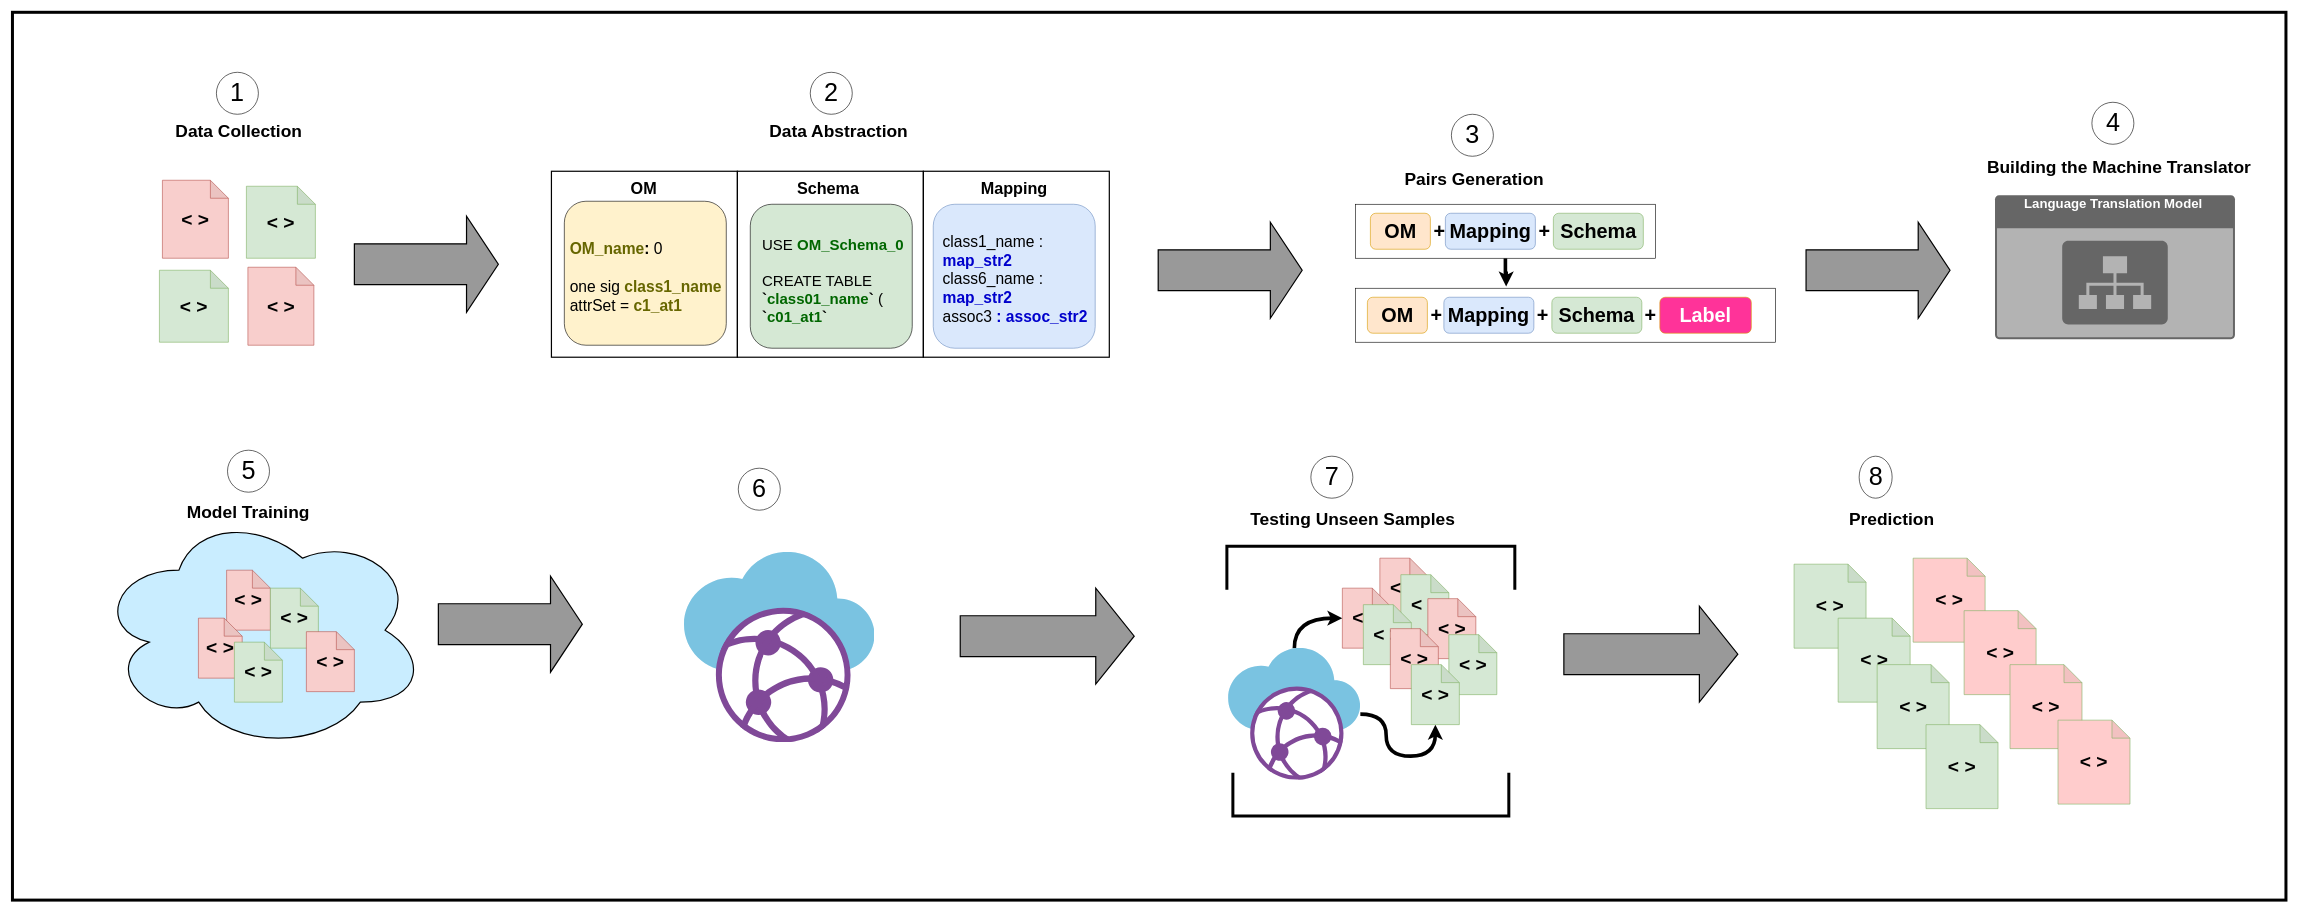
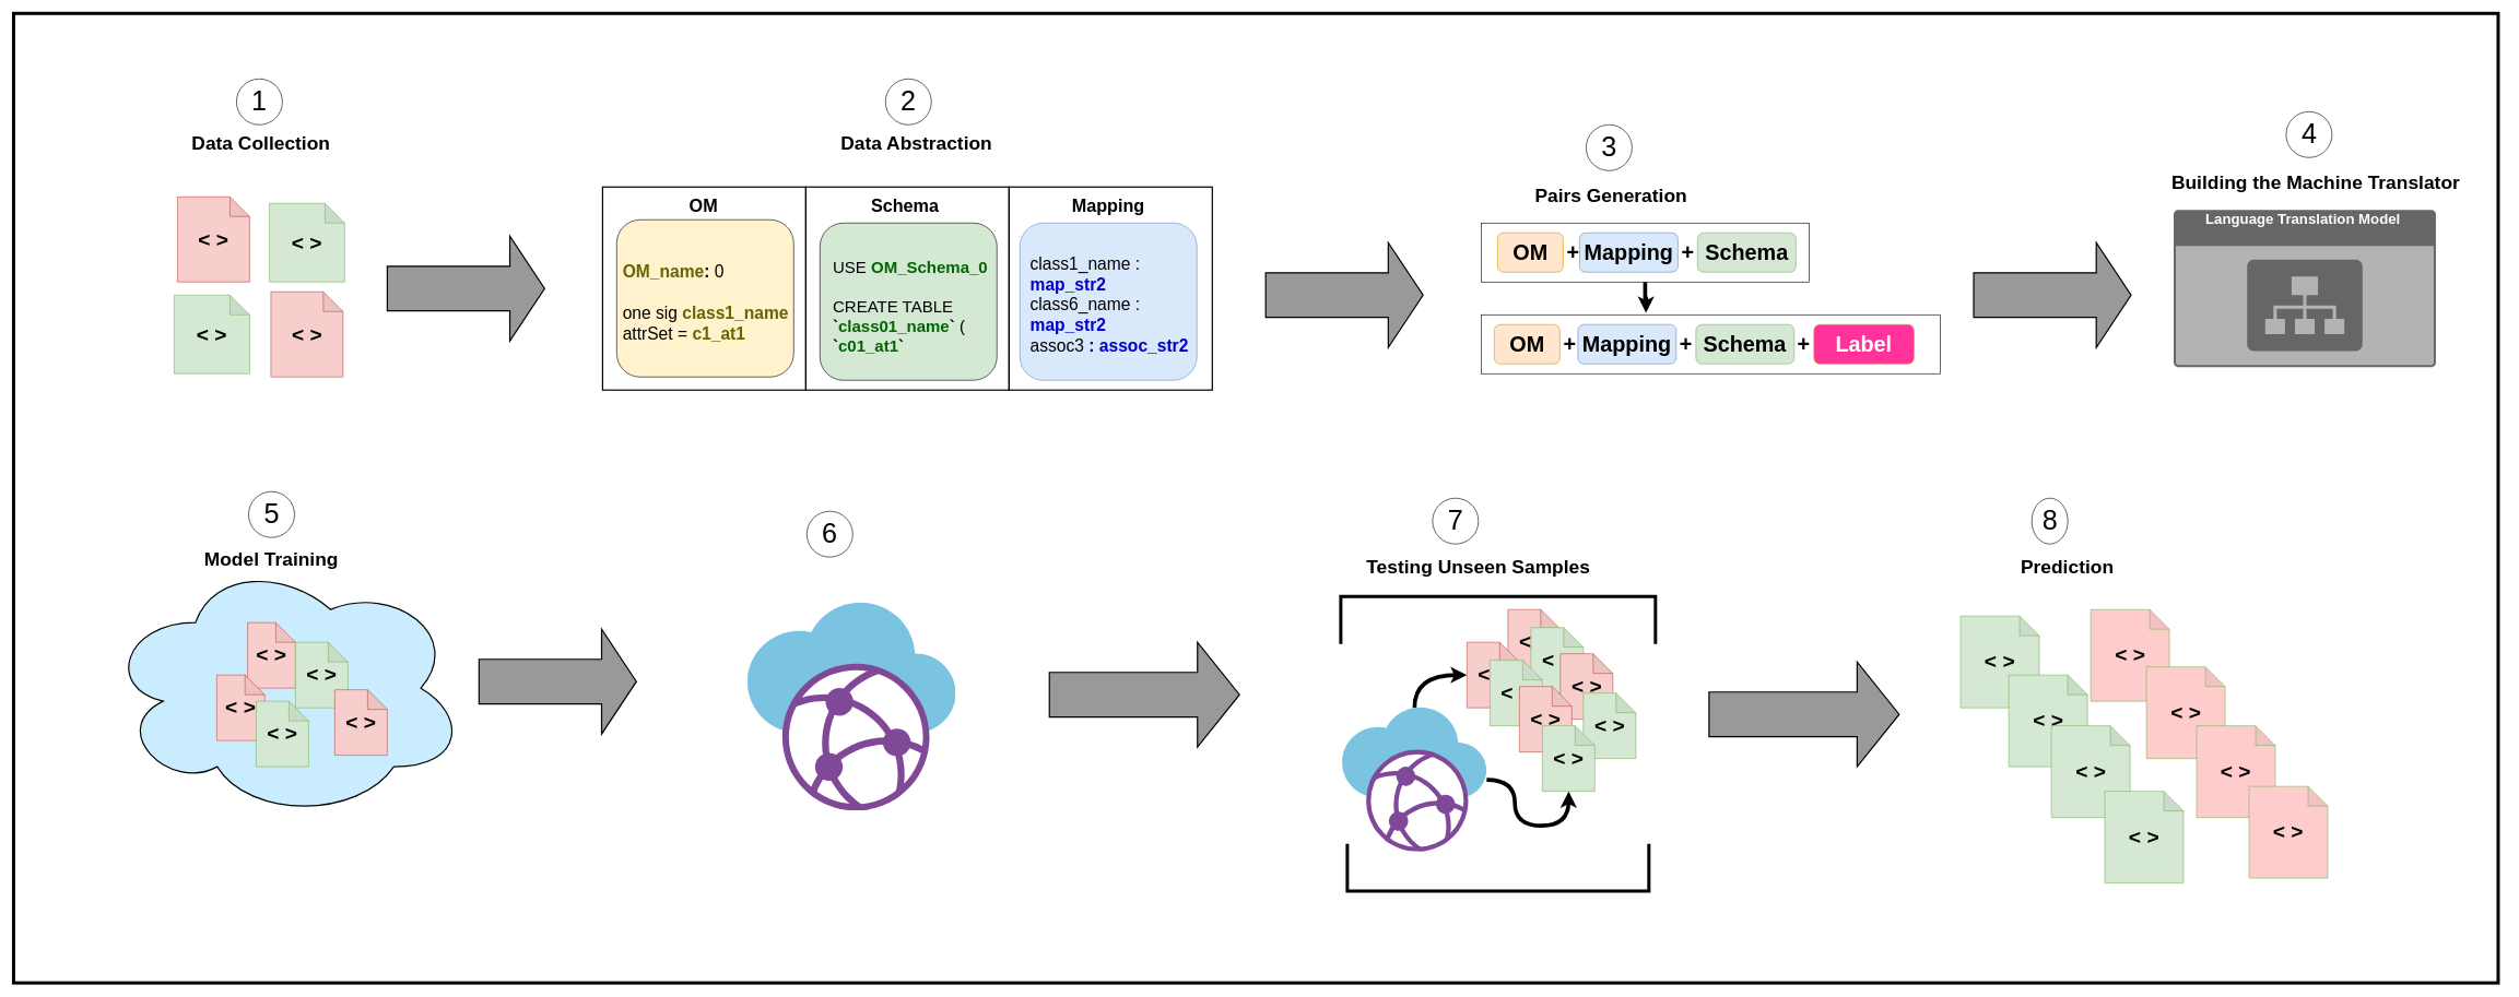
- <mxCell id="38" value="&lt;b&gt;&lt;font style=&quot;font-size: 22px;&quot;&gt;Language Translation Model&amp;nbsp;&lt;/font&gt;&lt;/b&gt;" style="html=1;strokeColor=none;fillColor=#666666;labelPosition=center;verticalLabelPosition=middle;verticalAlign=top;align=center;fontSize=12;outlineConnect=0;spacingTop=-6;fontColor=#FFFFFF;sketch=0;shape=mxgraph.sitemap.sitemap;strokeWidth=2;fontFamily=Helvetica;" parent="1" vertex="1"><mxGeometry x="3325" y="325" width="400" height="240" as="geometry" /></mxCell>
+ <mxCell id="38" value="&lt;b&gt;&lt;font style=&quot;font-size: 22px;&quot;&gt;Language Translation Model&amp;nbsp;&lt;/font&gt;&lt;/b&gt;" style="html=1;strokeColor=none;fillColor=#666666;labelPosition=center;verticalLabelPosition=middle;verticalAlign=top;align=center;fontSize=12;outlineConnect=0;spacingTop=-6;fontColor=#FFFFFF;sketch=0;shape=mxgraph.sitemap.sitemap;strokeWidth=2;fontFamily=Helvetica;" parent="1" vertex="1"><mxGeometry x="3315" y="320" width="400" height="240" as="geometry" /></mxCell>
